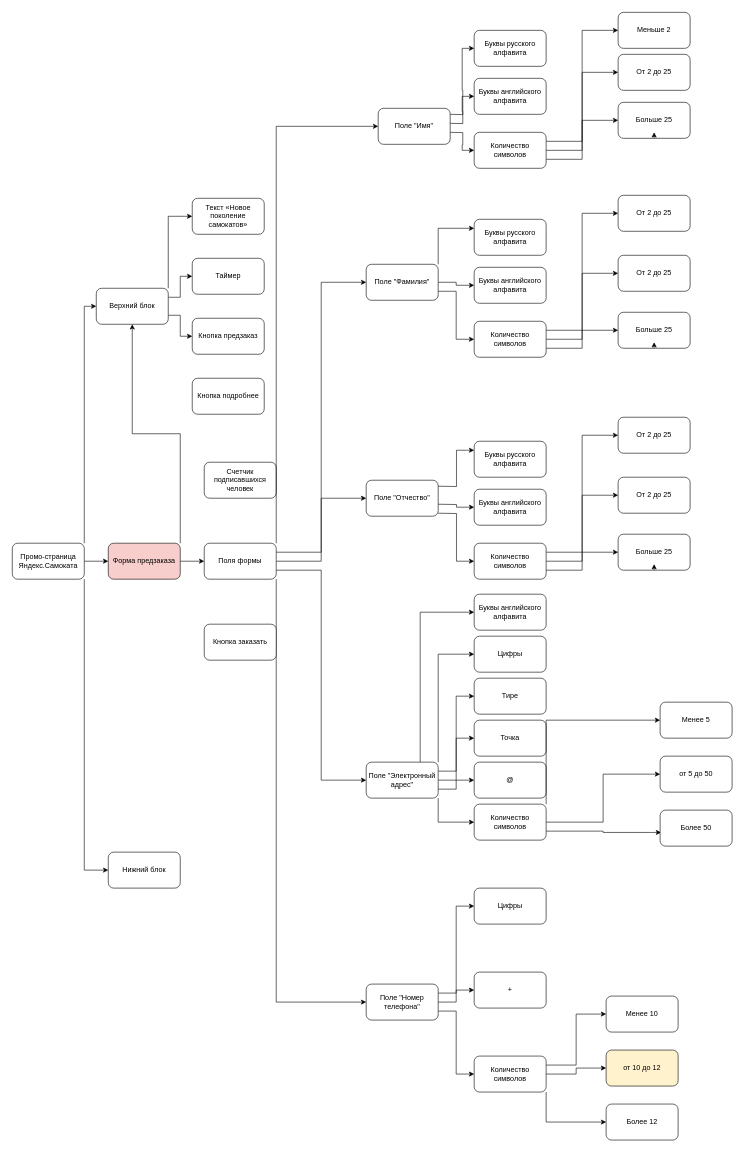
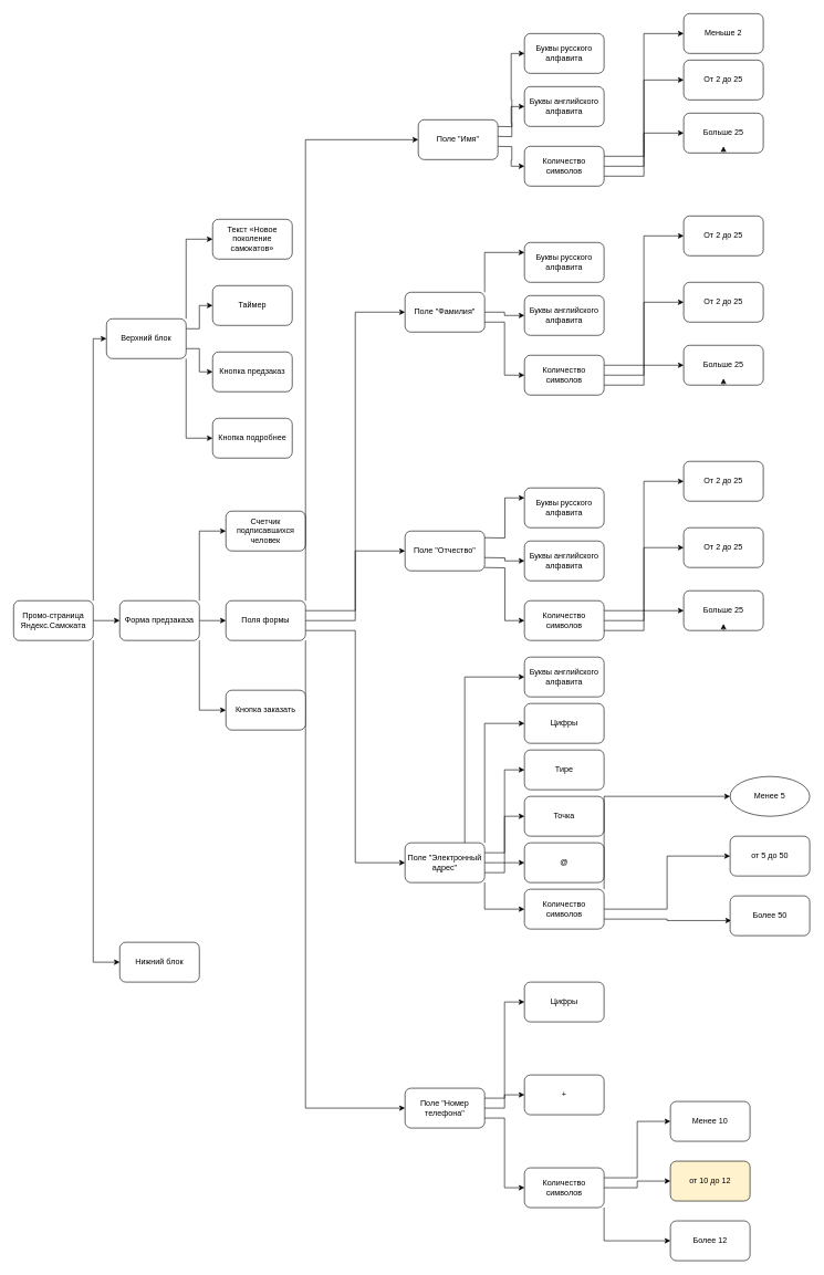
+ <mxCell id="9" style="edgeStyle=orthogonalEdgeStyle;rounded=0;orthogonalLoop=1;jettySize=auto;html=1;exitX=1;exitY=1;exitDx=0;exitDy=0;entryX=0;entryY=0.5;entryDx=0;entryDy=0;" edge="1" parent="1" source="10" target="19"><mxGeometry relative="1" as="geometry" /></mxCell>
- <mxCell id="11" style="edgeStyle=orthogonalEdgeStyle;rounded=0;orthogonalLoop=1;jettySize=auto;html=1;exitX=1;exitY=0;exitDx=0;exitDy=0;" edge="1" parent="1" source="14" target="10"><mxGeometry relative="1" as="geometry" /></mxCell>
+ <mxCell id="11" style="edgeStyle=orthogonalEdgeStyle;rounded=0;orthogonalLoop=1;jettySize=auto;html=1;exitX=1;exitY=0;exitDx=0;exitDy=0;entryX=0;entryY=0.5;entryDx=0;entryDy=0;" edge="1" parent="1" source="14" target="20"><mxGeometry relative="1" as="geometry" /></mxCell>
- <mxCell id="14" value="Форма предзаказа" style="rounded=1;whiteSpace=wrap;html=1;fillColor=#f8cecc;" vertex="1" parent="1"><mxGeometry x="180" y="905" width="120" height="60" as="geometry" /></mxCell>
+ <mxCell id="14" value="Форма предзаказа" style="rounded=1;whiteSpace=wrap;html=1;" vertex="1" parent="1"><mxGeometry x="180" y="905" width="120" height="60" as="geometry" /></mxCell>
+ <mxCell id="13" style="edgeStyle=orthogonalEdgeStyle;rounded=0;orthogonalLoop=1;jettySize=auto;html=1;exitX=1;exitY=1;exitDx=0;exitDy=0;entryX=0;entryY=0.5;entryDx=0;entryDy=0;" edge="1" parent="1" source="14" target="27"><mxGeometry relative="1" as="geometry" /></mxCell>
- <mxCell id="92" value="Менее 5" style="rounded=1;whiteSpace=wrap;html=1;" vertex="1" parent="1"><mxGeometry x="1100" y="1170" width="120" height="60" as="geometry" /></mxCell>
+ <mxCell id="92" value="Менее 5" style="ellipse;whiteSpace=wrap;html=1;" vertex="1" parent="1"><mxGeometry x="1100" y="1170" width="120" height="60" as="geometry" /></mxCell>
